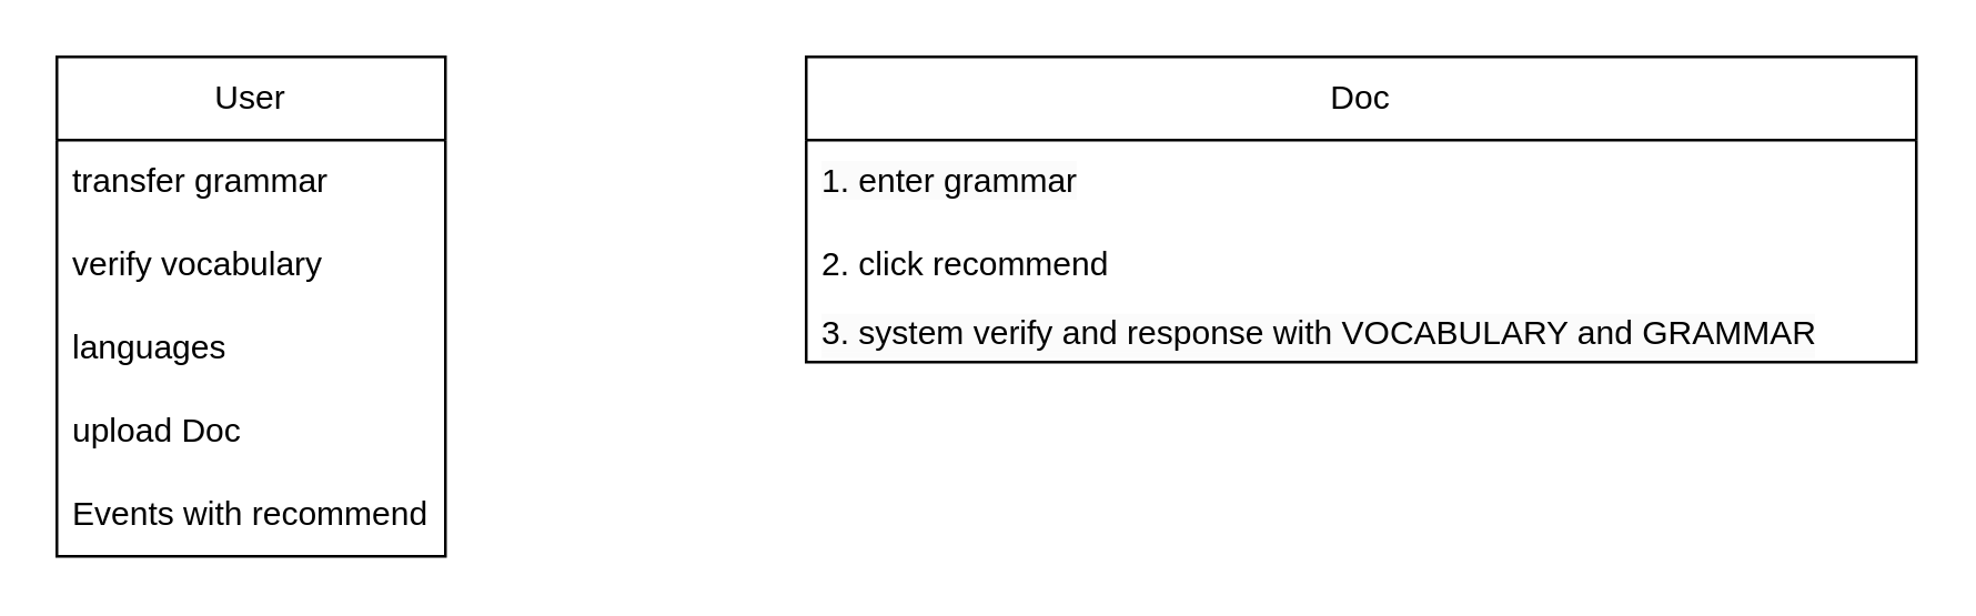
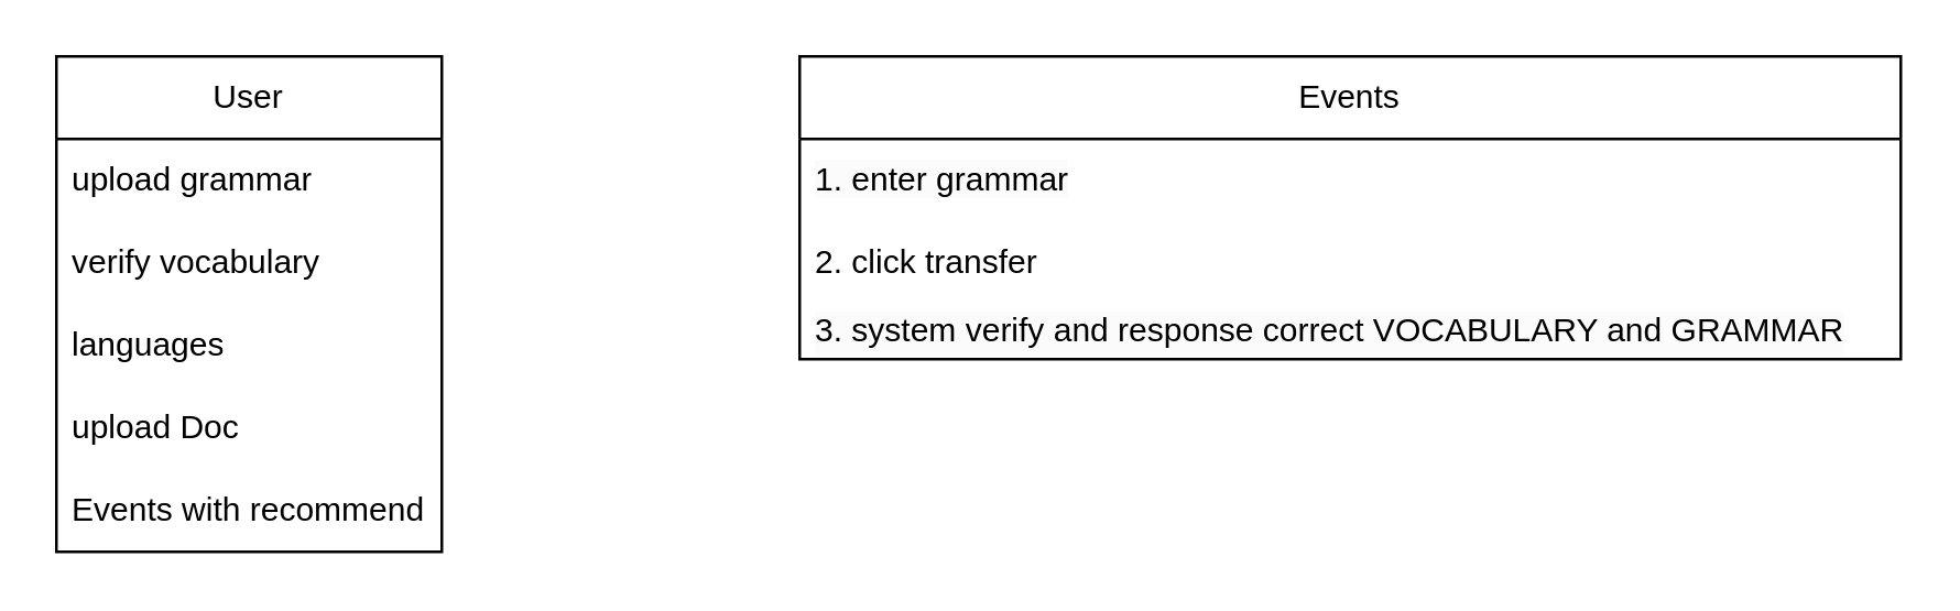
- <mxCell id="8" value="Doc" style="swimlane;fontStyle=0;childLayout=stackLayout;horizontal=1;startSize=30;horizontalStack=0;resizeParent=1;resizeParentMax=0;resizeLast=0;collapsible=1;marginBottom=0;whiteSpace=wrap;html=1;" vertex="1" parent="1"><mxGeometry x="290" y="20" width="400" height="110" as="geometry" /></mxCell>
+ <mxCell id="8" value="Events" style="swimlane;fontStyle=0;childLayout=stackLayout;horizontal=1;startSize=30;horizontalStack=0;resizeParent=1;resizeParentMax=0;resizeLast=0;collapsible=1;marginBottom=0;whiteSpace=wrap;html=1;" vertex="1" parent="1"><mxGeometry x="290" y="20" width="400" height="110" as="geometry" /></mxCell>
- <mxCell id="3" value="transfer grammar" style="text;strokeColor=none;fillColor=none;align=left;verticalAlign=middle;spacingLeft=4;spacingRight=4;overflow=hidden;points=[[0,0.5],[1,0.5]];portConstraint=eastwest;rotatable=0;whiteSpace=wrap;html=1;" vertex="1" parent="2"><mxGeometry y="30" width="140" height="30" as="geometry" /></mxCell>
+ <mxCell id="3" value="upload grammar" style="text;strokeColor=none;fillColor=none;align=left;verticalAlign=middle;spacingLeft=4;spacingRight=4;overflow=hidden;points=[[0,0.5],[1,0.5]];portConstraint=eastwest;rotatable=0;whiteSpace=wrap;html=1;" vertex="1" parent="2"><mxGeometry y="30" width="140" height="30" as="geometry" /></mxCell>
- <mxCell id="10" value="&lt;div&gt;&lt;span style=&quot;text-wrap-mode: nowrap; background-color: initial;&quot;&gt;2. click recommend&lt;/span&gt;&lt;/div&gt;" style="text;strokeColor=none;fillColor=none;align=left;verticalAlign=middle;spacingLeft=4;spacingRight=4;overflow=hidden;points=[[0,0.5],[1,0.5]];portConstraint=eastwest;rotatable=0;whiteSpace=wrap;html=1;" vertex="1" parent="8"><mxGeometry y="60" width="400" height="30" as="geometry" /></mxCell>
+ <mxCell id="10" value="&lt;div&gt;&lt;span style=&quot;text-wrap-mode: nowrap; background-color: initial;&quot;&gt;2. click transfer&lt;/span&gt;&lt;/div&gt;" style="text;strokeColor=none;fillColor=none;align=left;verticalAlign=middle;spacingLeft=4;spacingRight=4;overflow=hidden;points=[[0,0.5],[1,0.5]];portConstraint=eastwest;rotatable=0;whiteSpace=wrap;html=1;" vertex="1" parent="8"><mxGeometry y="60" width="400" height="30" as="geometry" /></mxCell>
- <mxCell id="11" value="&lt;div style=&quot;forced-color-adjust: none; color: rgb(0, 0, 0); font-family: Helvetica; font-size: 12px; font-style: normal; font-variant-ligatures: normal; font-variant-caps: normal; font-weight: 400; letter-spacing: normal; orphans: 2; text-align: left; text-indent: 0px; text-transform: none; widows: 2; word-spacing: 0px; -webkit-text-stroke-width: 0px; white-space: nowrap; background-color: rgb(251, 251, 251); text-decoration-thickness: initial; text-decoration-style: initial; text-decoration-color: initial;&quot;&gt;3. system verify and response with VOCABULARY and GRAMMAR&lt;/div&gt;&lt;div style=&quot;forced-color-adjust: none; color: rgb(0, 0, 0); font-family: Helvetica; font-size: 12px; font-style: normal; font-variant-ligatures: normal; font-variant-caps: normal; font-weight: 400; letter-spacing: normal; orphans: 2; text-align: left; text-indent: 0px; text-transform: none; widows: 2; word-spacing: 0px; -webkit-text-stroke-width: 0px; white-space: nowrap; background-color: rgb(251, 251, 251); text-decoration-thickness: initial; text-decoration-style: initial; text-decoration-color: initial;&quot;&gt;&amp;nbsp;&lt;/div&gt;&lt;div&gt;&lt;br/&gt;&lt;/div&gt;" style="text;strokeColor=none;fillColor=none;align=left;verticalAlign=middle;spacingLeft=4;spacingRight=4;overflow=hidden;points=[[0,0.5],[1,0.5]];portConstraint=eastwest;rotatable=0;whiteSpace=wrap;html=1;" vertex="1" parent="8"><mxGeometry y="90" width="400" height="20" as="geometry" /></mxCell>
+ <mxCell id="11" value="&lt;div style=&quot;forced-color-adjust: none; color: rgb(0, 0, 0); font-family: Helvetica; font-size: 12px; font-style: normal; font-variant-ligatures: normal; font-variant-caps: normal; font-weight: 400; letter-spacing: normal; orphans: 2; text-align: left; text-indent: 0px; text-transform: none; widows: 2; word-spacing: 0px; -webkit-text-stroke-width: 0px; white-space: nowrap; background-color: rgb(251, 251, 251); text-decoration-thickness: initial; text-decoration-style: initial; text-decoration-color: initial;&quot;&gt;3. system verify and response correct VOCABULARY and GRAMMAR&lt;/div&gt;&lt;div style=&quot;forced-color-adjust: none; color: rgb(0, 0, 0); font-family: Helvetica; font-size: 12px; font-style: normal; font-variant-ligatures: normal; font-variant-caps: normal; font-weight: 400; letter-spacing: normal; orphans: 2; text-align: left; text-indent: 0px; text-transform: none; widows: 2; word-spacing: 0px; -webkit-text-stroke-width: 0px; white-space: nowrap; background-color: rgb(251, 251, 251); text-decoration-thickness: initial; text-decoration-style: initial; text-decoration-color: initial;&quot;&gt;&amp;nbsp;&lt;/div&gt;&lt;div&gt;&lt;br/&gt;&lt;/div&gt;" style="text;strokeColor=none;fillColor=none;align=left;verticalAlign=middle;spacingLeft=4;spacingRight=4;overflow=hidden;points=[[0,0.5],[1,0.5]];portConstraint=eastwest;rotatable=0;whiteSpace=wrap;html=1;" vertex="1" parent="8"><mxGeometry y="90" width="400" height="20" as="geometry" /></mxCell>
